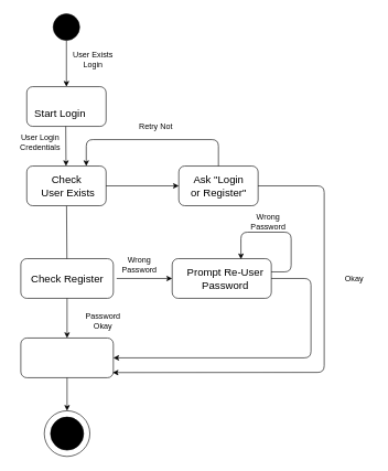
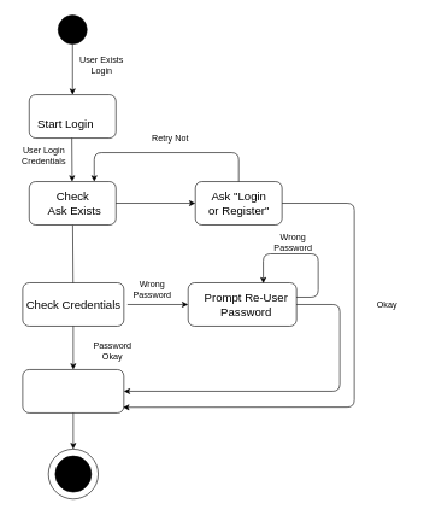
- <mxCell id="9" value="&lt;font style=&quot;font-size: 16px&quot;&gt;Check&lt;br&gt;&amp;nbsp;User Exists&lt;/font&gt;" style="text;html=1;align=center;verticalAlign=middle;resizable=0;points=[];autosize=1;strokeColor=none;fillColor=none;fontColor=#000000;" vertex="1" parent="7"><mxGeometry x="10" y="10" width="100" height="40" as="geometry" /></mxCell>
+ <mxCell id="9" value="&lt;font style=&quot;font-size: 16px&quot;&gt;Check&lt;br&gt;&amp;nbsp;Ask Exists&lt;/font&gt;" style="text;html=1;align=center;verticalAlign=middle;resizable=0;points=[];autosize=1;strokeColor=none;fillColor=none;fontColor=#000000;" vertex="1" parent="7"><mxGeometry x="10" y="10" width="100" height="40" as="geometry" /></mxCell>
- <mxCell id="6" value="&lt;span style=&quot;font-size: 16px&quot;&gt;Check Register&lt;/span&gt;" style="text;html=1;align=center;verticalAlign=middle;resizable=0;points=[];autosize=1;strokeColor=none;fillColor=none;fontColor=#000000;" vertex="1" parent="4"><mxGeometry y="20" width="150" height="20" as="geometry" /></mxCell>
+ <mxCell id="6" value="&lt;span style=&quot;font-size: 16px&quot;&gt;Check Credentials&lt;/span&gt;" style="text;html=1;align=center;verticalAlign=middle;resizable=0;points=[];autosize=1;strokeColor=none;fillColor=none;fontColor=#000000;" vertex="1" parent="4"><mxGeometry y="20" width="150" height="20" as="geometry" /></mxCell>
